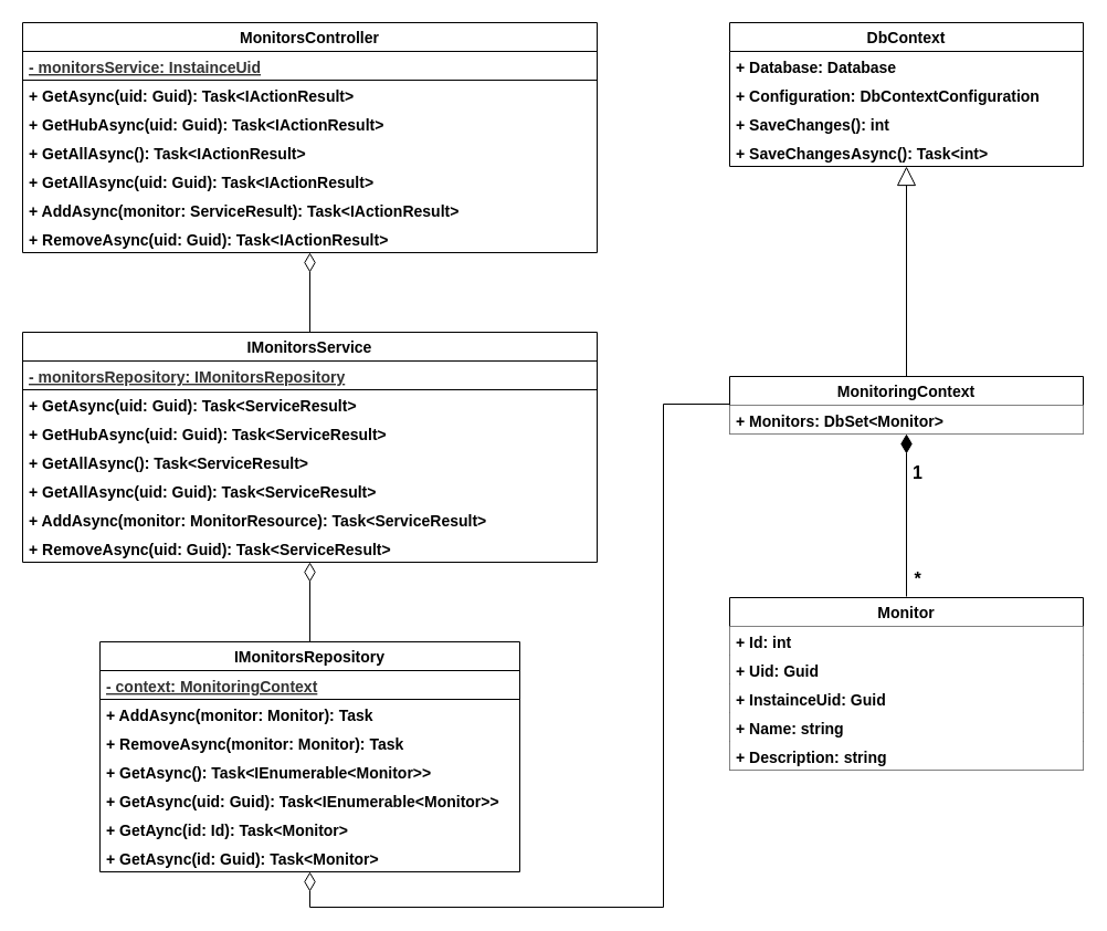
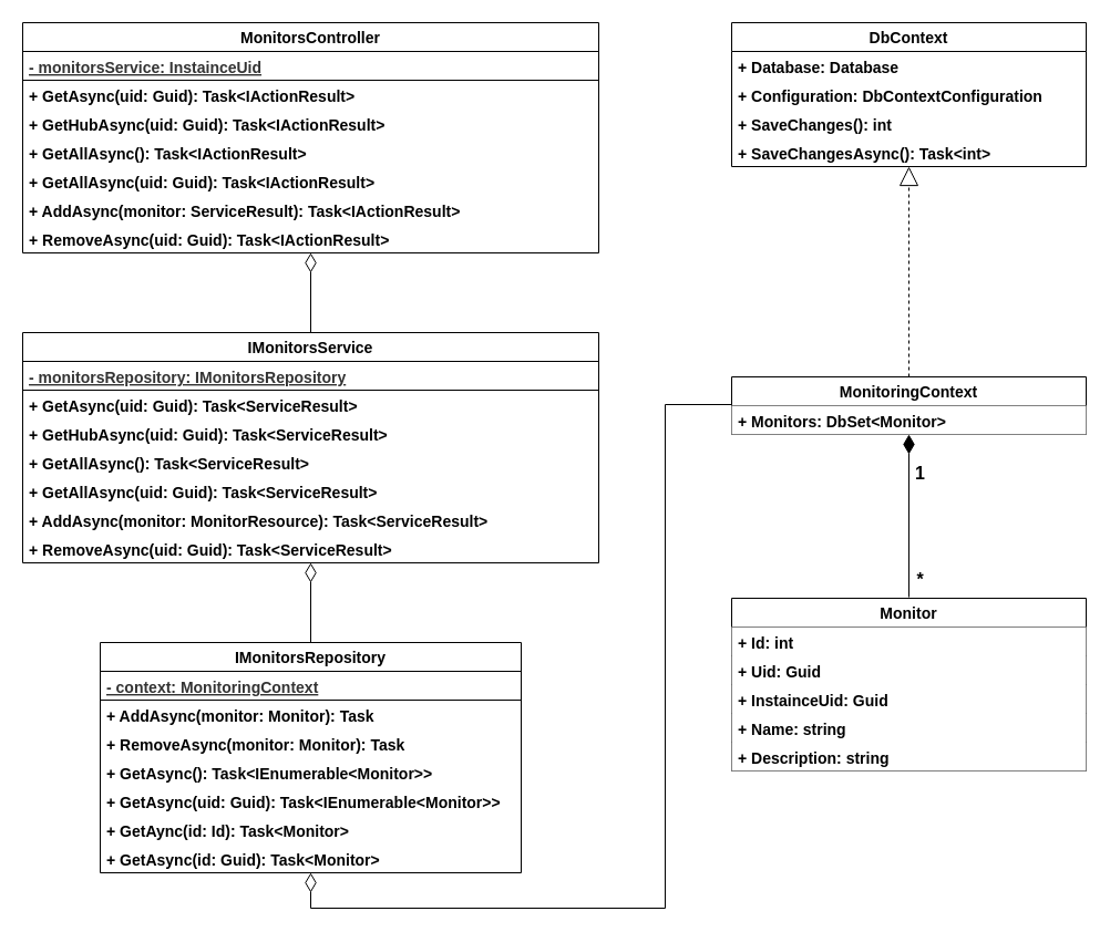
- <mxCell id="19" style="edgeStyle=orthogonalEdgeStyle;rounded=0;orthogonalLoop=1;jettySize=auto;html=1;exitX=0.5;exitY=0;exitDx=0;exitDy=0;fontSize=14;endArrow=block;endFill=0;startSize=6;endSize=15;" parent="1" source="20" target="22" edge="1"><mxGeometry relative="1" as="geometry" /></mxCell>
+ <mxCell id="19" style="edgeStyle=orthogonalEdgeStyle;rounded=0;orthogonalLoop=1;jettySize=auto;html=1;exitX=0.5;exitY=0;exitDx=0;exitDy=0;fontSize=14;endArrow=block;endFill=0;startSize=6;endSize=15;dashed=1;" parent="1" source="20" target="22" edge="1"><mxGeometry relative="1" as="geometry" /></mxCell>
